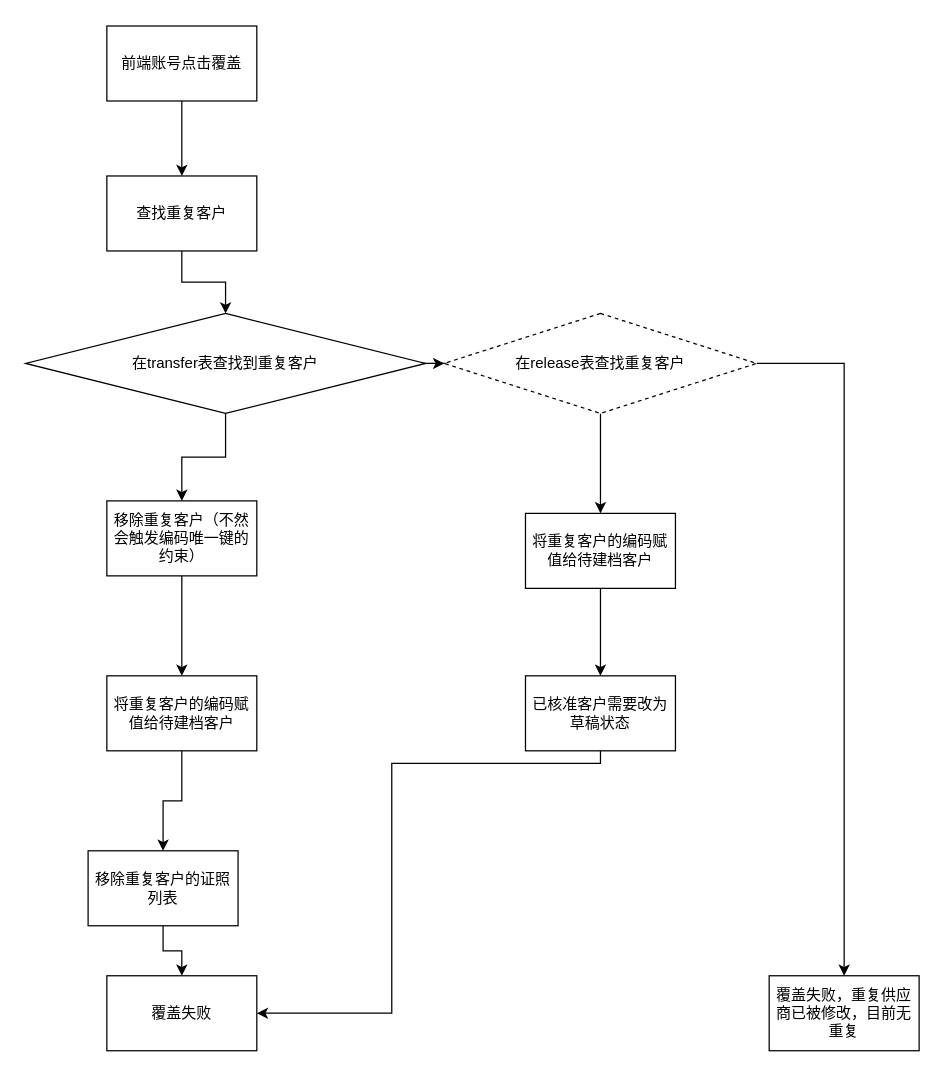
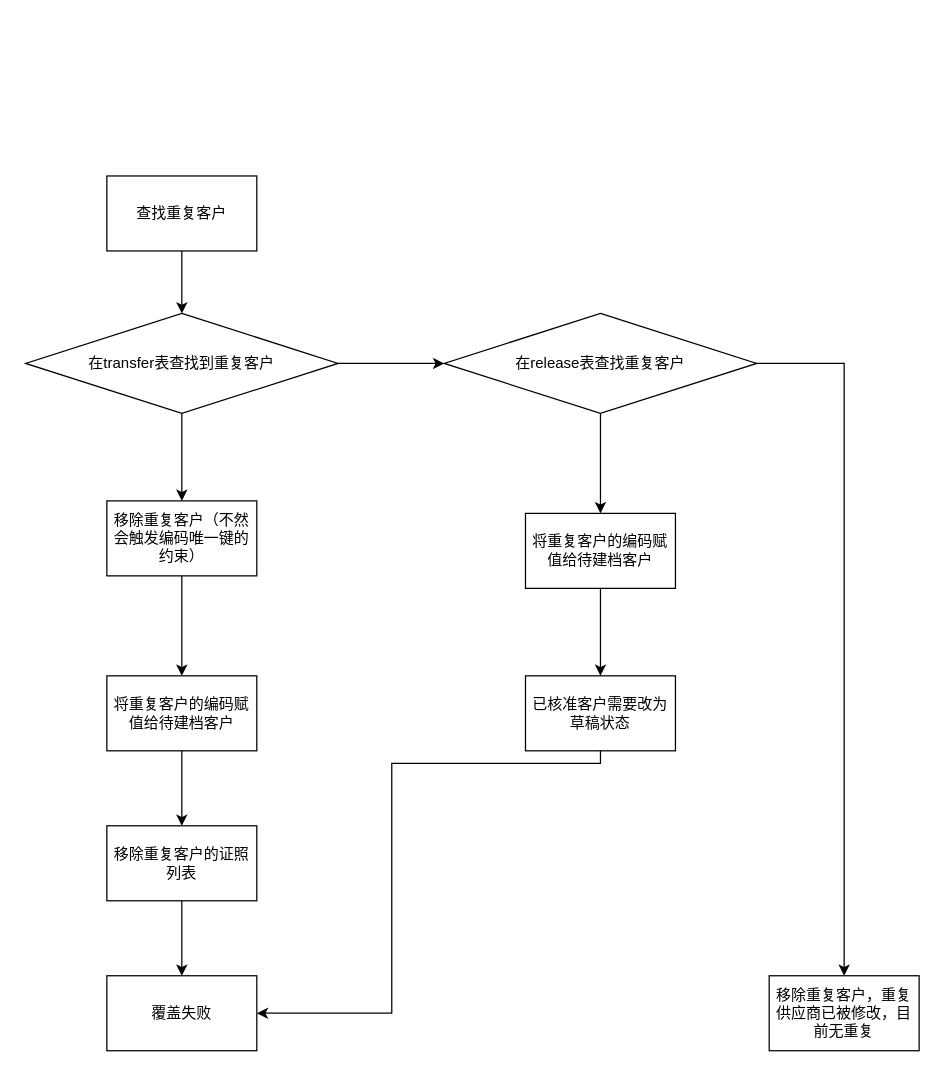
- <mxCell id="3" value="前端账号点击覆盖" style="rounded=0;whiteSpace=wrap;html=1;" parent="1" vertex="1"><mxGeometry x="85" y="20" width="120" height="60" as="geometry" /></mxCell>
- <mxCell id="2" style="edgeStyle=orthogonalEdgeStyle;rounded=0;orthogonalLoop=1;jettySize=auto;html=1;entryX=0.5;entryY=0;entryDx=0;entryDy=0;" parent="1" source="3" target="5" edge="1"><mxGeometry relative="1" as="geometry" /></mxCell>
- <mxCell id="17" value="&lt;span&gt;在transfer表查找到重复客户&lt;/span&gt;" style="rhombus;whiteSpace=wrap;html=1;" parent="1" vertex="1"><mxGeometry x="20" y="250" width="320" height="80" as="geometry" /></mxCell>
+ <mxCell id="17" value="&lt;span&gt;在transfer表查找到重复客户&lt;/span&gt;" style="rhombus;whiteSpace=wrap;html=1;" parent="1" vertex="1"><mxGeometry x="20" y="250" width="250" height="80" as="geometry" /></mxCell>
- <mxCell id="20" value="&lt;span&gt;在release表查找重复客户&lt;/span&gt;" style="rhombus;whiteSpace=wrap;html=1;dashed=1;" parent="1" vertex="1"><mxGeometry x="355" y="250" width="250" height="80" as="geometry" /></mxCell>
+ <mxCell id="20" value="&lt;span&gt;在release表查找重复客户&lt;/span&gt;" style="rhombus;whiteSpace=wrap;html=1;" parent="1" vertex="1"><mxGeometry x="355" y="250" width="250" height="80" as="geometry" /></mxCell>
- <mxCell id="9" value="移除重复客户的证照列表" style="rounded=0;whiteSpace=wrap;html=1;" parent="1" vertex="1"><mxGeometry x="70" y="680" width="120" height="60" as="geometry" /></mxCell>
+ <mxCell id="9" value="移除重复客户的证照列表" style="rounded=0;whiteSpace=wrap;html=1;" parent="1" vertex="1"><mxGeometry x="85" y="660" width="120" height="60" as="geometry" /></mxCell>
- <mxCell id="21" value="覆盖失败，重复供应商已被修改，目前无重复" style="rounded=0;whiteSpace=wrap;html=1;" parent="1" vertex="1"><mxGeometry x="615" y="780" width="120" height="60" as="geometry" /></mxCell>
+ <mxCell id="21" value="移除重复客户，重复供应商已被修改，目前无重复" style="rounded=0;whiteSpace=wrap;html=1;" parent="1" vertex="1"><mxGeometry x="615" y="780" width="120" height="60" as="geometry" /></mxCell>
